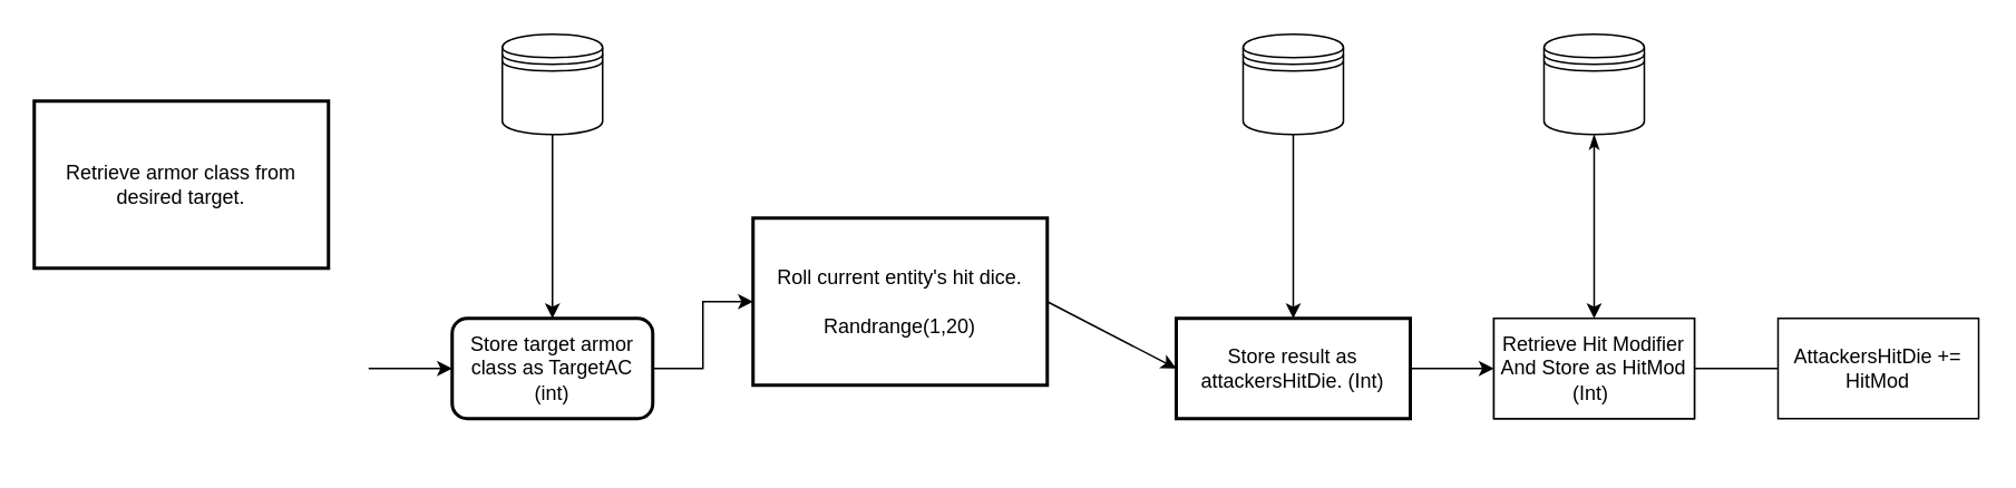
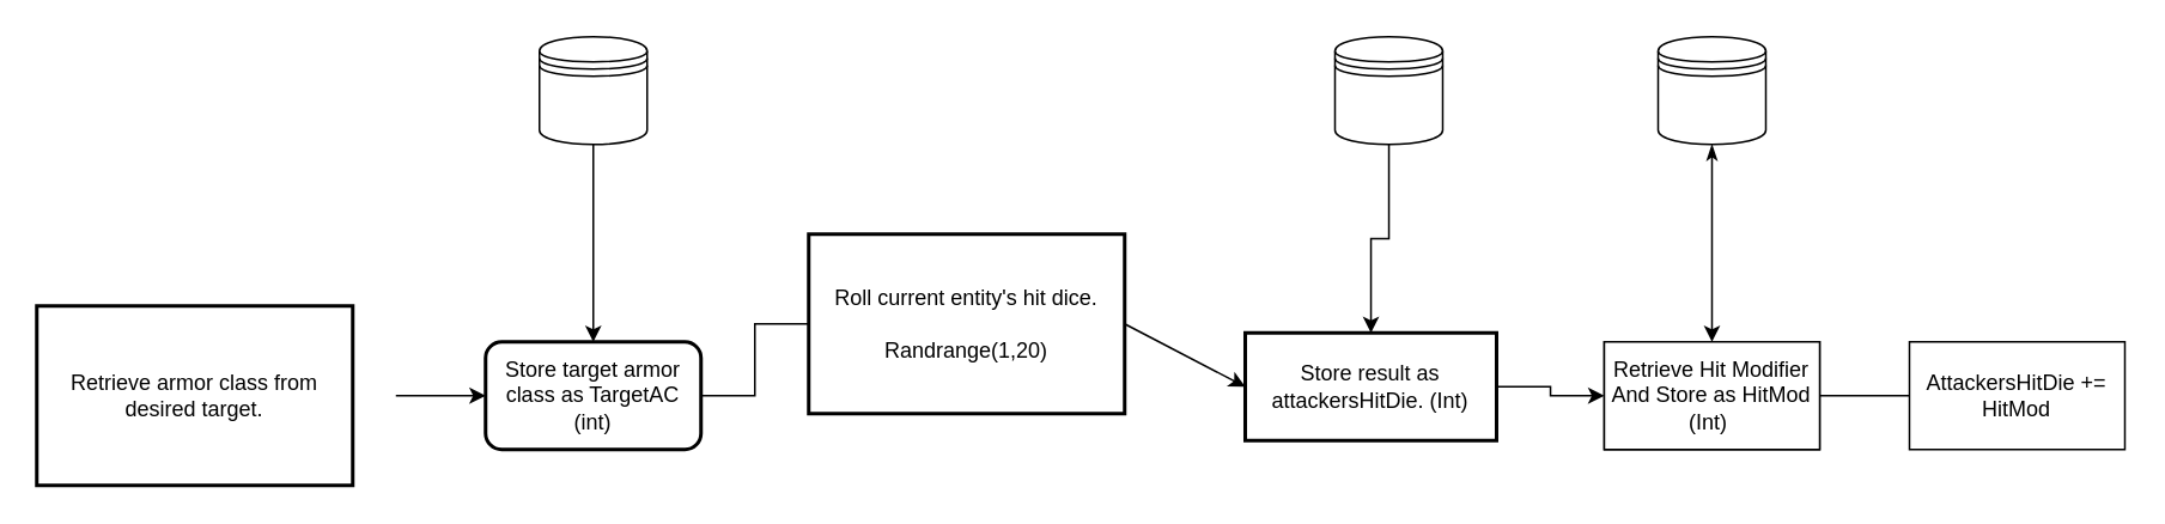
- <mxCell id="7" value="Retrieve armor class from desired target." style="rounded=0;whiteSpace=wrap;html=1;absoluteArcSize=1;arcSize=14;strokeWidth=2;" parent="1" vertex="1"><mxGeometry x="20" y="60" width="176" height="100" as="geometry" /></mxCell>
+ <mxCell id="7" value="Retrieve armor class from desired target." style="rounded=0;whiteSpace=wrap;html=1;absoluteArcSize=1;arcSize=14;strokeWidth=2;" parent="1" vertex="1"><mxGeometry x="20" y="170" width="176" height="100" as="geometry" /></mxCell>
- <mxCell id="8" style="edgeStyle=orthogonalEdgeStyle;rounded=0;orthogonalLoop=1;jettySize=auto;html=1;" parent="1" source="9" target="11" edge="1"><mxGeometry relative="1" as="geometry" /></mxCell>
+ <mxCell id="8" style="edgeStyle=orthogonalEdgeStyle;rounded=0;orthogonalLoop=1;jettySize=auto;html=1;endArrow=none;" parent="1" source="9" target="11" edge="1"><mxGeometry relative="1" as="geometry" /></mxCell>
- <mxCell id="3" value="Store result as attackersHitDie. (Int)" style="whiteSpace=wrap;html=1;rounded=0;strokeWidth=2;" parent="1" vertex="1"><mxGeometry x="703.16" y="190" width="140" height="60" as="geometry" /></mxCell>
+ <mxCell id="3" value="Store result as attackersHitDie. (Int)" style="whiteSpace=wrap;html=1;rounded=0;strokeWidth=2;" parent="1" vertex="1"><mxGeometry x="693.16" y="185" width="140" height="60" as="geometry" /></mxCell>
